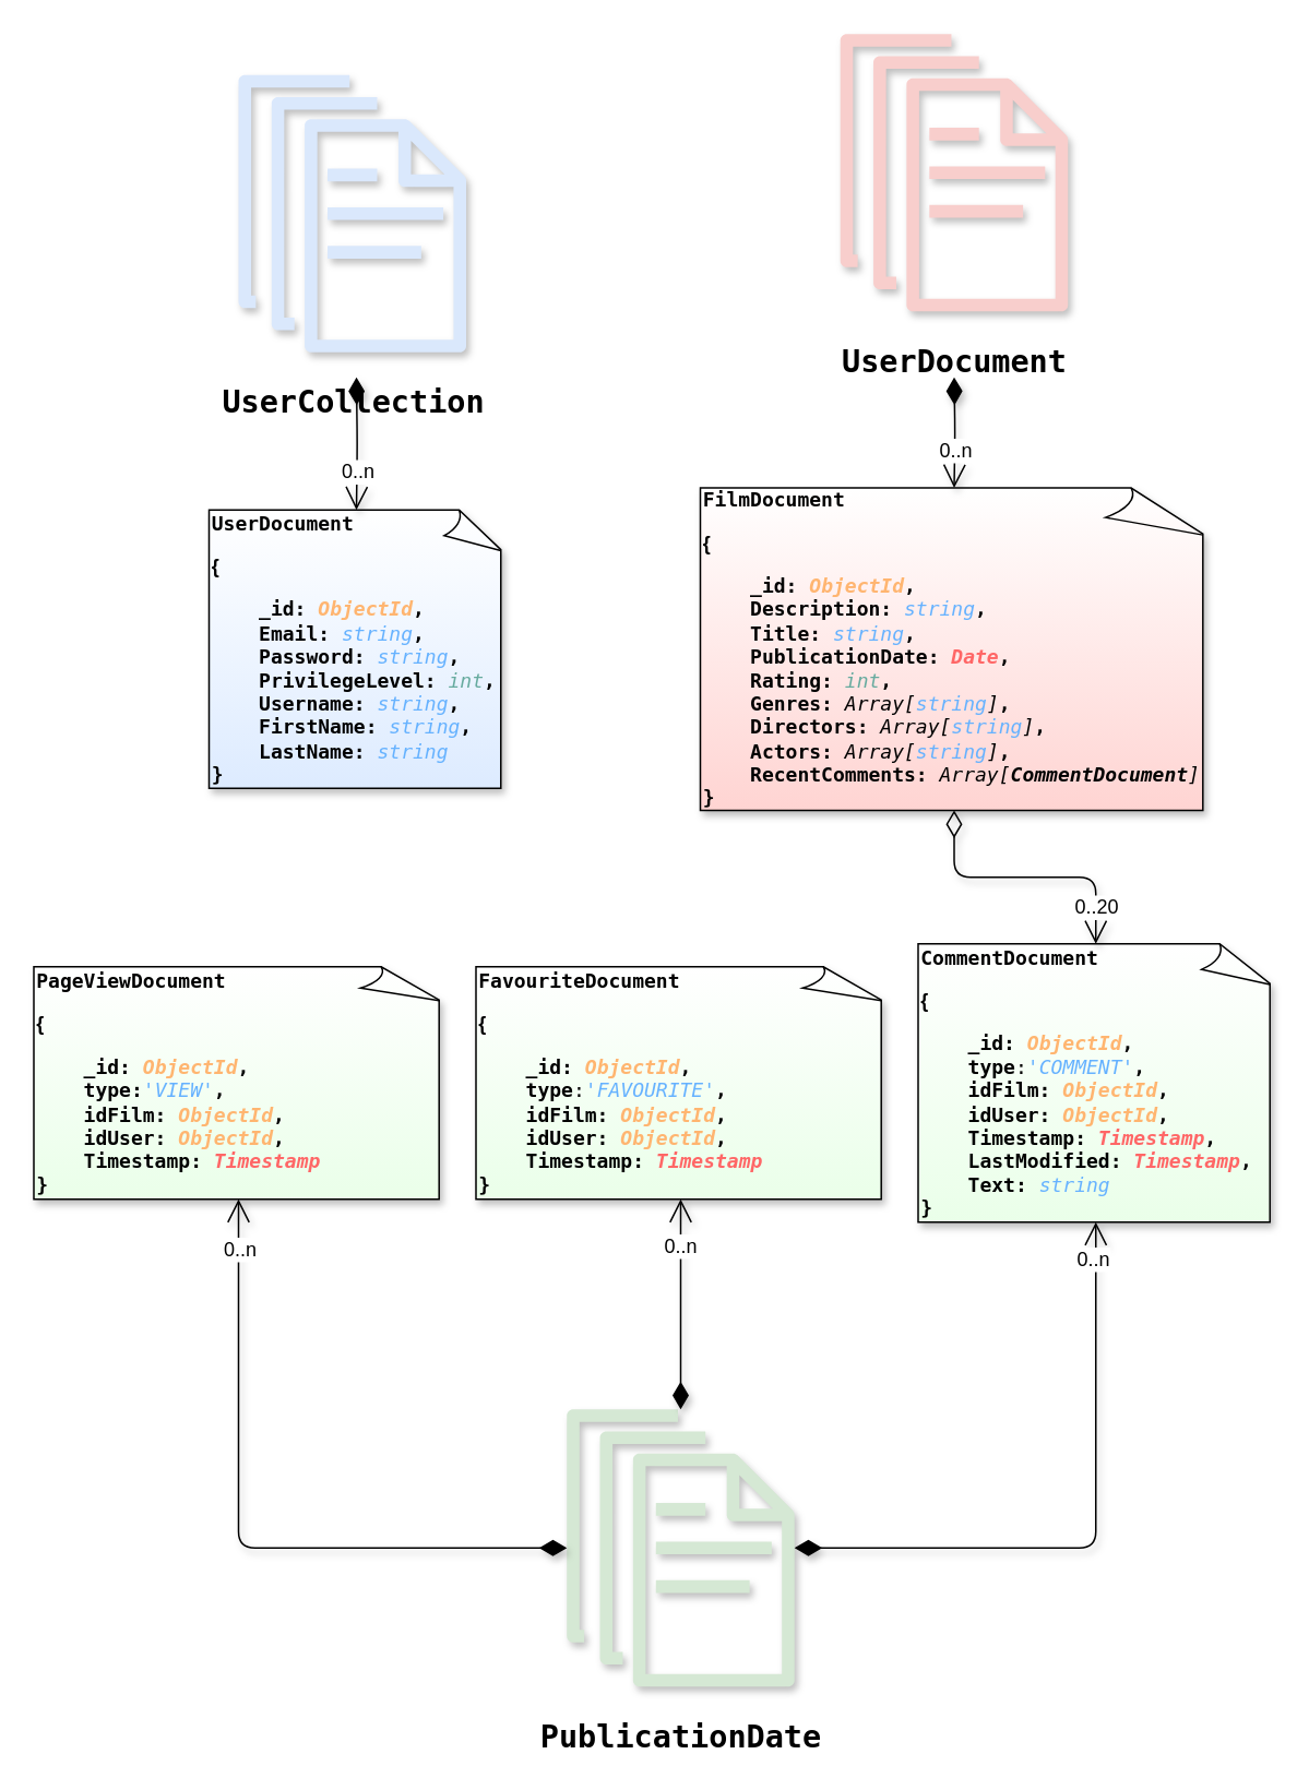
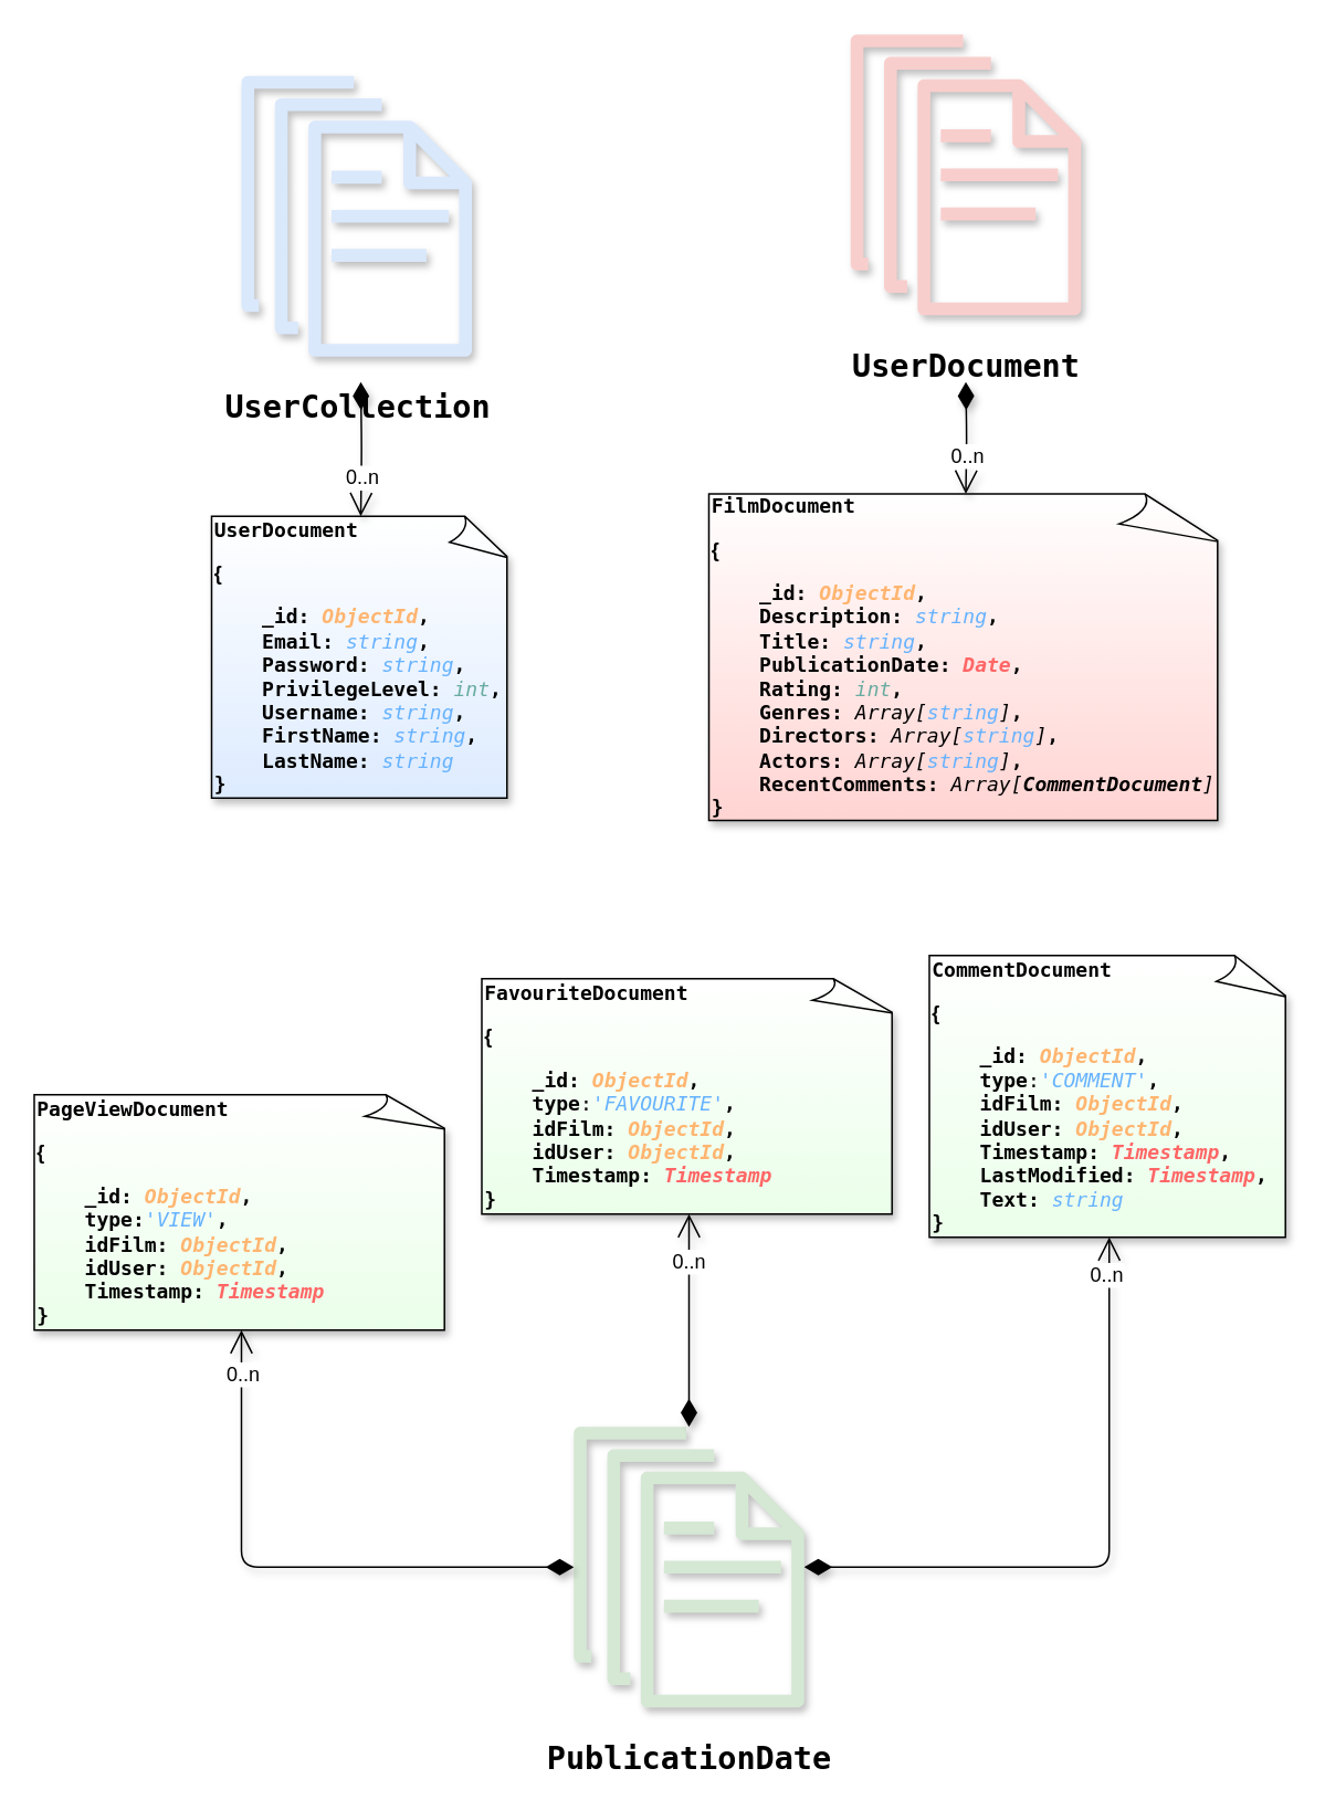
- <mxCell id="16" value="" style="endArrow=open;html=1;endSize=12;startArrow=diamondThin;startSize=14;startFill=0;edgeStyle=orthogonalEdgeStyle;align=left;verticalAlign=bottom;entryX=0.5;entryY=0;entryDx=0;entryDy=0;entryPerimeter=0;exitX=0.5;exitY=1;exitDx=0;exitDy=0;exitPerimeter=0;shadow=1;" parent="1" source="3" target="4" edge="1"><mxGeometry x="-1" y="3" relative="1" as="geometry"><mxPoint x="494" y="954.412" as="sourcePoint" /><mxPoint x="689.412" y="747.353" as="targetPoint" /></mxGeometry></mxCell>
- <mxCell id="17" value="0..20" style="text;html=1;resizable=0;points=[];align=center;verticalAlign=middle;labelBackgroundColor=#ffffff;" parent="16" vertex="1" connectable="0"><mxGeometry x="0.902" relative="1" as="geometry"><mxPoint y="-15" as="offset" /></mxGeometry></mxCell>
- <mxCell id="6" value="&lt;pre&gt;&lt;b&gt;PageViewDocument&lt;/b&gt;&lt;/pre&gt;&lt;pre&gt;&lt;b style=&quot;font-family: &amp;#34;helvetica&amp;#34; ; white-space: normal&quot;&gt;{&lt;/b&gt;&lt;/pre&gt;&lt;pre&gt;&lt;b&gt;&amp;nbsp; &amp;nbsp; _id: &lt;/b&gt;&lt;font color=&quot;#ffb570&quot;&gt;&lt;b&gt;&lt;i&gt;ObjectId&lt;/i&gt;&lt;/b&gt;&lt;/font&gt;&lt;span style=&quot;font-weight: bold&quot;&gt;,&lt;br&gt;    type:&lt;/span&gt;&lt;font style=&quot;white-space: normal&quot;&gt;&lt;font color=&quot;#66b2ff&quot; style=&quot;font-style: italic&quot;&gt;'VIEW'&lt;/font&gt;&lt;b&gt;,&lt;/b&gt;&lt;/font&gt;&lt;span style=&quot;font-weight: bold&quot;&gt;&lt;br&gt;&lt;/span&gt;&lt;b&gt;&amp;nbsp; &amp;nbsp; idFilm: &lt;/b&gt;&lt;i&gt;&lt;b&gt;&lt;font color=&quot;#ffb570&quot;&gt;ObjectId&lt;/font&gt;&lt;/b&gt;&lt;/i&gt;&lt;b&gt;,&lt;br&gt;&lt;/b&gt;&lt;b&gt;&amp;nbsp; &amp;nbsp; idUser: &lt;/b&gt;&lt;i&gt;&lt;b&gt;&lt;font color=&quot;#ffb570&quot;&gt;ObjectId&lt;/font&gt;&lt;/b&gt;&lt;/i&gt;&lt;b&gt;,&lt;/b&gt;&lt;span style=&quot;font-weight: bold&quot;&gt;&lt;br&gt;&lt;/span&gt;&lt;b&gt;&amp;nbsp; &amp;nbsp; Timestamp: &lt;/b&gt;&lt;i&gt;&lt;font color=&quot;#ff6666&quot;&gt;&lt;b&gt;Timestamp&lt;/b&gt;&lt;/font&gt;&lt;/i&gt;&lt;b&gt;&lt;br&gt;&lt;/b&gt;&lt;b&gt;}&lt;/b&gt;&lt;/pre&gt;" style="whiteSpace=wrap;html=1;shape=mxgraph.basic.document;align=left;fillColor=#EAFFE9;gradientColor=#ffffff;gradientDirection=north;shadow=1;" parent="1" vertex="1"><mxGeometry x="20" y="590" width="250" height="142" as="geometry" /></mxCell>
+ <mxCell id="6" value="&lt;pre&gt;&lt;b&gt;PageViewDocument&lt;/b&gt;&lt;/pre&gt;&lt;pre&gt;&lt;b style=&quot;font-family: &amp;#34;helvetica&amp;#34; ; white-space: normal&quot;&gt;{&lt;/b&gt;&lt;/pre&gt;&lt;pre&gt;&lt;b&gt;&amp;nbsp; &amp;nbsp; _id: &lt;/b&gt;&lt;font color=&quot;#ffb570&quot;&gt;&lt;b&gt;&lt;i&gt;ObjectId&lt;/i&gt;&lt;/b&gt;&lt;/font&gt;&lt;span style=&quot;font-weight: bold&quot;&gt;,&lt;br&gt;    type:&lt;/span&gt;&lt;font style=&quot;white-space: normal&quot;&gt;&lt;font color=&quot;#66b2ff&quot; style=&quot;font-style: italic&quot;&gt;'VIEW'&lt;/font&gt;&lt;b&gt;,&lt;/b&gt;&lt;/font&gt;&lt;span style=&quot;font-weight: bold&quot;&gt;&lt;br&gt;&lt;/span&gt;&lt;b&gt;&amp;nbsp; &amp;nbsp; idFilm: &lt;/b&gt;&lt;i&gt;&lt;b&gt;&lt;font color=&quot;#ffb570&quot;&gt;ObjectId&lt;/font&gt;&lt;/b&gt;&lt;/i&gt;&lt;b&gt;,&lt;br&gt;&lt;/b&gt;&lt;b&gt;&amp;nbsp; &amp;nbsp; idUser: &lt;/b&gt;&lt;i&gt;&lt;b&gt;&lt;font color=&quot;#ffb570&quot;&gt;ObjectId&lt;/font&gt;&lt;/b&gt;&lt;/i&gt;&lt;b&gt;,&lt;/b&gt;&lt;span style=&quot;font-weight: bold&quot;&gt;&lt;br&gt;&lt;/span&gt;&lt;b&gt;&amp;nbsp; &amp;nbsp; Timestamp: &lt;/b&gt;&lt;i&gt;&lt;font color=&quot;#ff6666&quot;&gt;&lt;b&gt;Timestamp&lt;/b&gt;&lt;/font&gt;&lt;/i&gt;&lt;b&gt;&lt;br&gt;&lt;/b&gt;&lt;b&gt;}&lt;/b&gt;&lt;/pre&gt;" style="whiteSpace=wrap;html=1;shape=mxgraph.basic.document;align=left;fillColor=#EAFFE9;gradientColor=#ffffff;gradientDirection=north;shadow=1;" parent="1" vertex="1"><mxGeometry x="20" y="660" width="250" height="142" as="geometry" /></mxCell>
